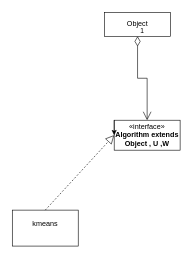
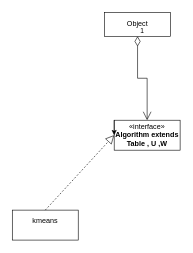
- <mxCell id="3" value="«interface»&lt;br&gt;&lt;b&gt;Algorithm extends Object , U ,W&lt;/b&gt;" style="html=1;whiteSpace=wrap;" vertex="1" parent="1"><mxGeometry x="190" y="200" width="110" height="50" as="geometry" /></mxCell>
+ <mxCell id="3" value="«interface»&lt;br&gt;&lt;b&gt;Algorithm extends Table , U ,W&lt;/b&gt;" style="html=1;whiteSpace=wrap;" vertex="1" parent="1"><mxGeometry x="190" y="200" width="110" height="50" as="geometry" /></mxCell>
- <mxCell id="2" value="kmeans&lt;div&gt;&lt;br&gt;&lt;/div&gt;" style="html=1;whiteSpace=wrap;" vertex="1" parent="1"><mxGeometry x="20" y="350" width="110" height="60" as="geometry" /></mxCell>
+ <mxCell id="2" value="kmeans&lt;div&gt;&lt;br&gt;&lt;/div&gt;" style="html=1;whiteSpace=wrap;" vertex="1" parent="1"><mxGeometry x="20" y="350" width="110" height="50" as="geometry" /></mxCell>
